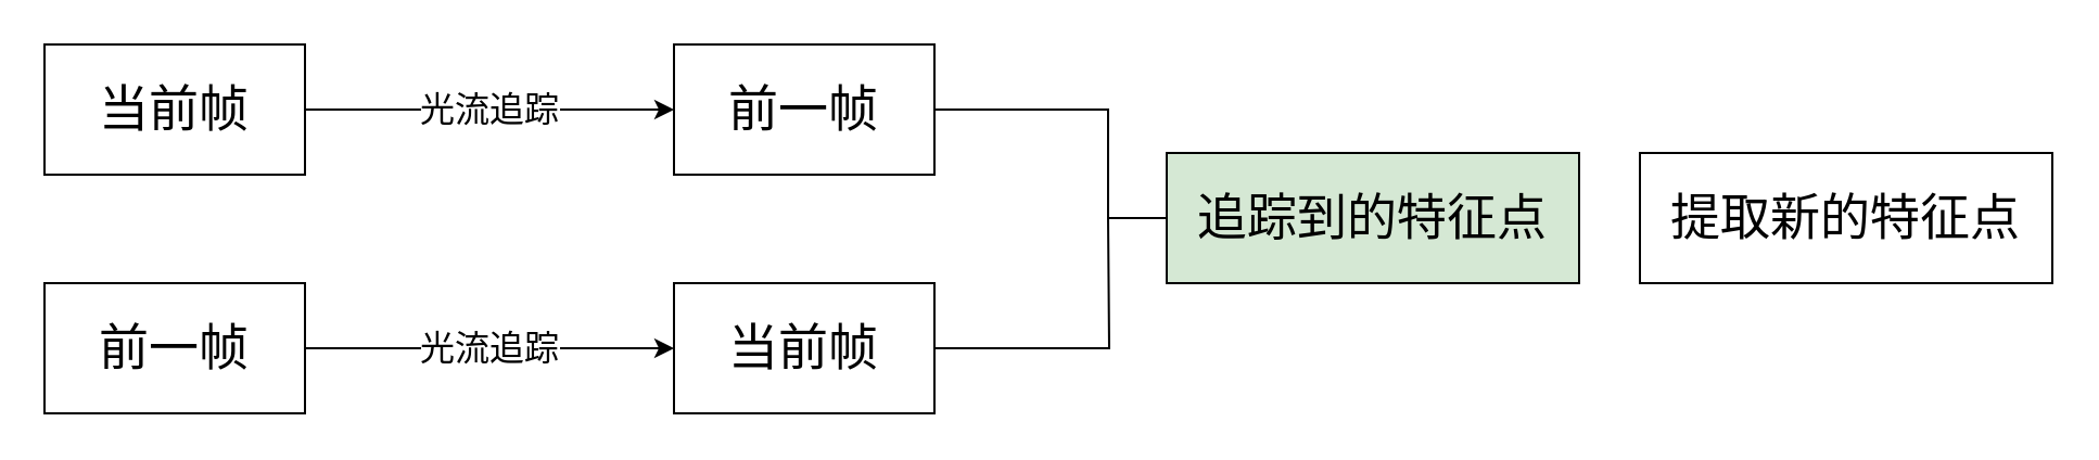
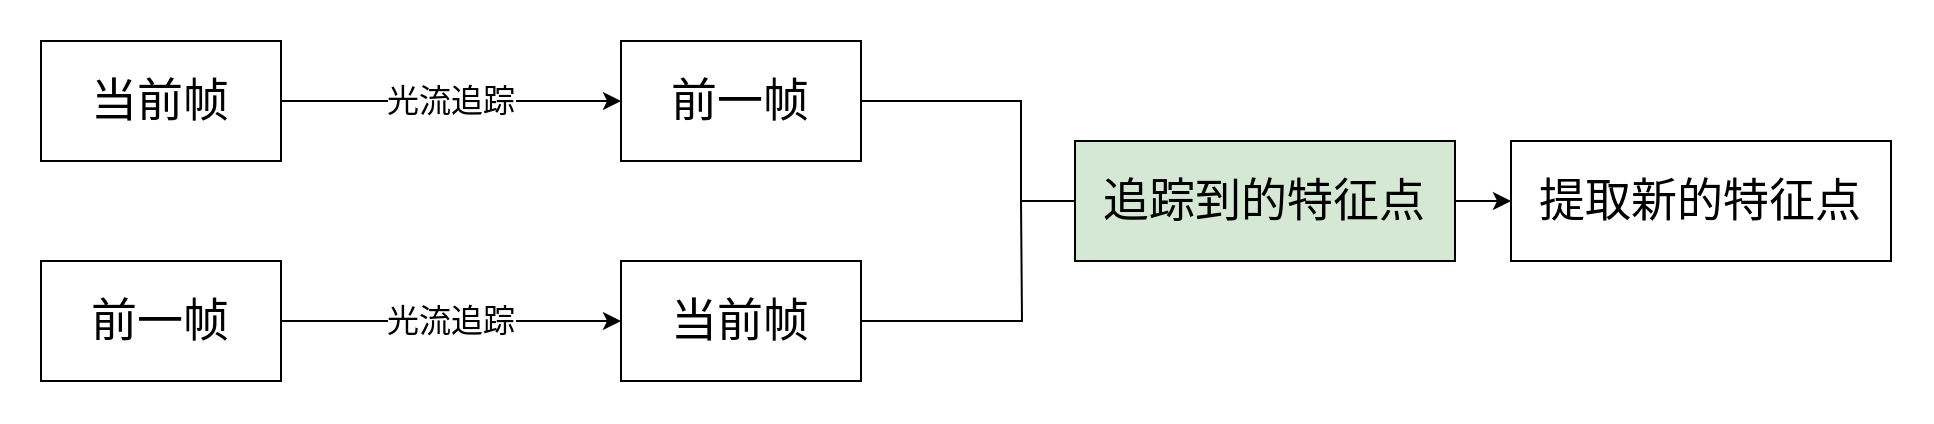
+ <mxCell id="10" style="edgeStyle=orthogonalEdgeStyle;rounded=0;orthogonalLoop=1;jettySize=auto;html=1;exitX=1;exitY=0.5;exitDx=0;exitDy=0;entryX=0;entryY=0.5;entryDx=0;entryDy=0;" edge="1" parent="1" source="11" target="12"><mxGeometry relative="1" as="geometry" /></mxCell>
